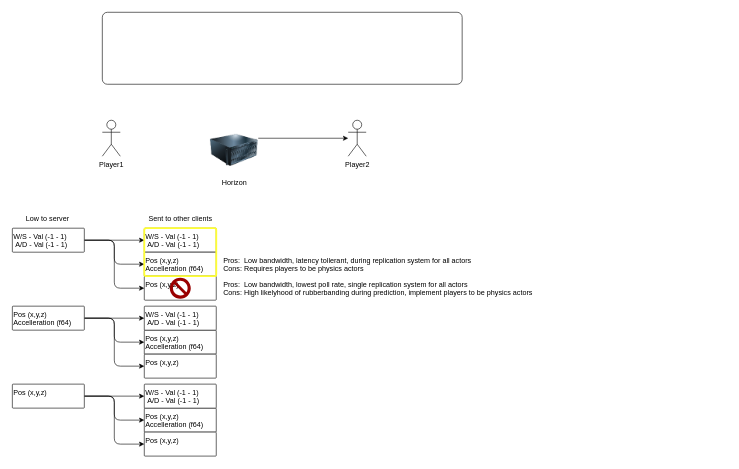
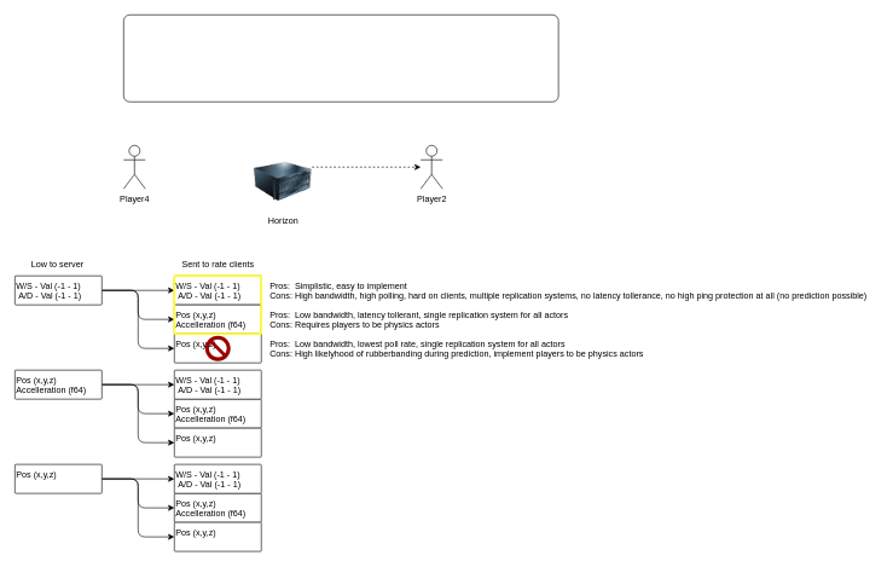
- <mxCell id="5" style="edgeStyle=none;html=1;exitX=1;exitY=0.25;exitDx=0;exitDy=0;" edge="1" parent="1" source="6" target="4"><mxGeometry relative="1" as="geometry" /></mxCell>
+ <mxCell id="5" style="edgeStyle=none;html=1;exitX=1;exitY=0.25;exitDx=0;exitDy=0;dashed=1;" edge="1" parent="1" source="6" target="4"><mxGeometry relative="1" as="geometry" /></mxCell>
- <mxCell id="3" value="Player1" style="shape=umlActor;verticalLabelPosition=bottom;verticalAlign=top;html=1;outlineConnect=0;" vertex="1" parent="1"><mxGeometry x="170" y="200" width="30" height="60" as="geometry" /></mxCell>
+ <mxCell id="3" value="Player4" style="shape=umlActor;verticalLabelPosition=bottom;verticalAlign=top;html=1;outlineConnect=0;" vertex="1" parent="1"><mxGeometry x="170" y="200" width="30" height="60" as="geometry" /></mxCell>
- <mxCell id="20" value="Sent to other clients" style="text;html=1;strokeColor=none;fillColor=none;align=center;verticalAlign=middle;whiteSpace=wrap;rounded=0;" vertex="1" parent="1"><mxGeometry x="242.5" y="350" width="115" height="30" as="geometry" /></mxCell>
+ <mxCell id="20" value="Sent to rate clients" style="text;html=1;strokeColor=none;fillColor=none;align=center;verticalAlign=middle;whiteSpace=wrap;rounded=0;" vertex="1" parent="1"><mxGeometry x="242.5" y="350" width="115" height="30" as="geometry" /></mxCell>
+ <mxCell id="31" value="Pros:&amp;nbsp; Simplistic, easy to implement&lt;br&gt;Cons: High bandwidth, high polling, hard on clients, multiple replication systems, no latency tollerance, no high ping protection at all (no prediction possible)" style="text;html=1;strokeColor=none;fillColor=none;align=left;verticalAlign=top;whiteSpace=wrap;rounded=0;" vertex="1" parent="30"><mxGeometry width="840" height="40" as="geometry" /></mxCell>
- <mxCell id="32" value="Pros:&amp;nbsp; Low bandwidth, latency tollerant, during replication system for all actors&lt;br&gt;Cons: Requires players to be physics actors" style="text;html=1;strokeColor=none;fillColor=none;align=left;verticalAlign=top;whiteSpace=wrap;rounded=0;" vertex="1" parent="30"><mxGeometry y="40" width="840" height="40" as="geometry" /></mxCell>
+ <mxCell id="32" value="Pros:&amp;nbsp; Low bandwidth, latency tollerant, single replication system for all actors&lt;br&gt;Cons: Requires players to be physics actors" style="text;html=1;strokeColor=none;fillColor=none;align=left;verticalAlign=top;whiteSpace=wrap;rounded=0;" vertex="1" parent="30"><mxGeometry y="40" width="840" height="40" as="geometry" /></mxCell>
